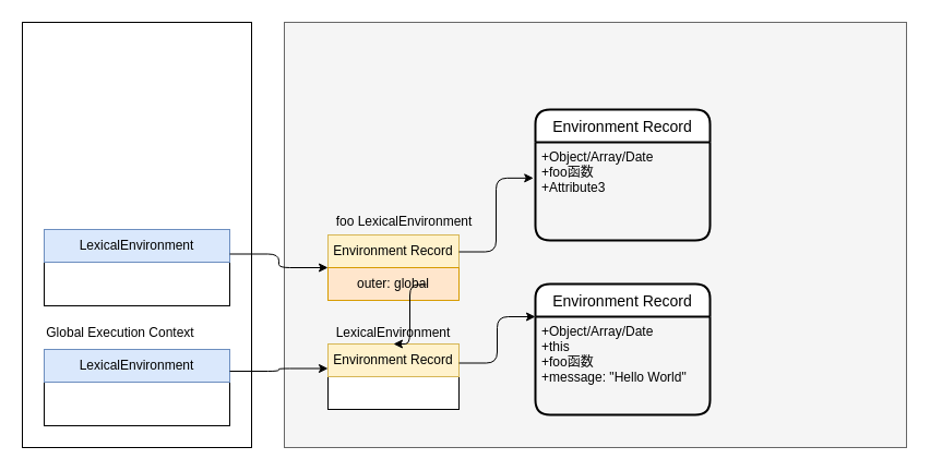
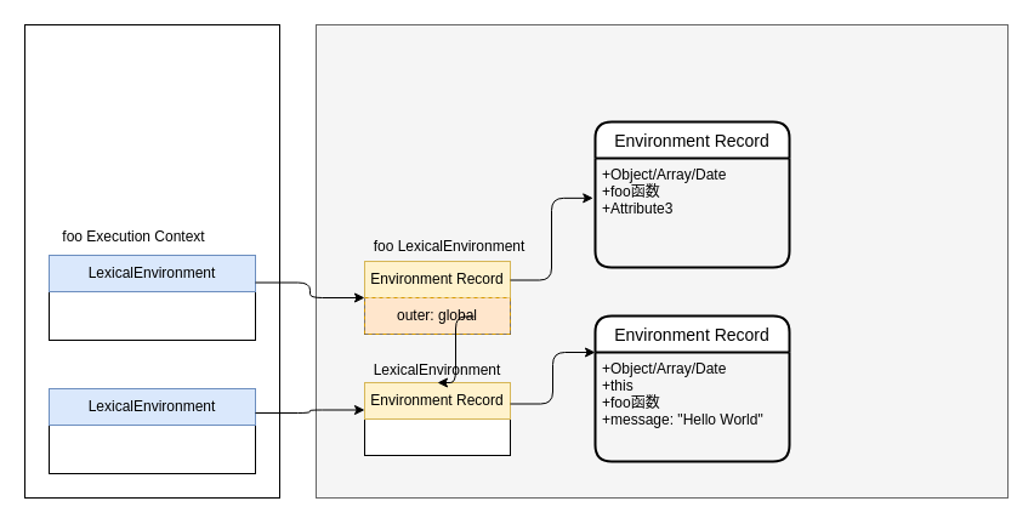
+ <mxCell id="20" value="foo Execution Context" style="text;html=1;strokeColor=none;fillColor=none;align=center;verticalAlign=middle;whiteSpace=wrap;rounded=0;" vertex="1" parent="18"><mxGeometry width="140" height="30" as="geometry" /></mxCell>
- <mxCell id="26" value="outer: global" style="rounded=0;whiteSpace=wrap;html=1;fillColor=#ffe6cc;strokeColor=#d79b00;" vertex="1" parent="24"><mxGeometry x="40" y="57" width="120" height="30" as="geometry" /></mxCell>
+ <mxCell id="26" value="outer: global" style="rounded=0;whiteSpace=wrap;html=1;fillColor=#ffe6cc;strokeColor=#d79b00;dashed=1;" vertex="1" parent="24"><mxGeometry x="40" y="57" width="120" height="30" as="geometry" /></mxCell>
- <mxCell id="14" value="Global Execution Context" style="text;html=1;strokeColor=none;fillColor=none;align=center;verticalAlign=middle;whiteSpace=wrap;rounded=0;" vertex="1" parent="12"><mxGeometry width="140" height="30" as="geometry" /></mxCell>
